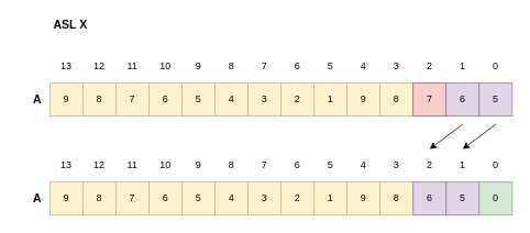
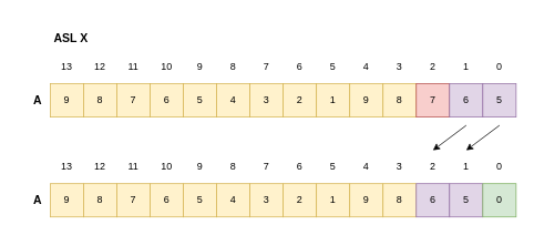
- <mxCell id="30" value="ASL X" style="text;html=1;strokeColor=none;fillColor=none;align=center;verticalAlign=middle;whiteSpace=wrap;rounded=0;fontStyle=1;fontSize=14;" vertex="1" parent="1"><mxGeometry x="60" y="20" width="50" height="20" as="geometry" /></mxCell>
+ <mxCell id="30" value="ASL X" style="text;html=1;strokeColor=none;fillColor=none;align=center;verticalAlign=middle;whiteSpace=wrap;rounded=0;fontStyle=1;fontSize=14;" vertex="1" parent="1"><mxGeometry x="60" y="35" width="50" height="20" as="geometry" /></mxCell>
